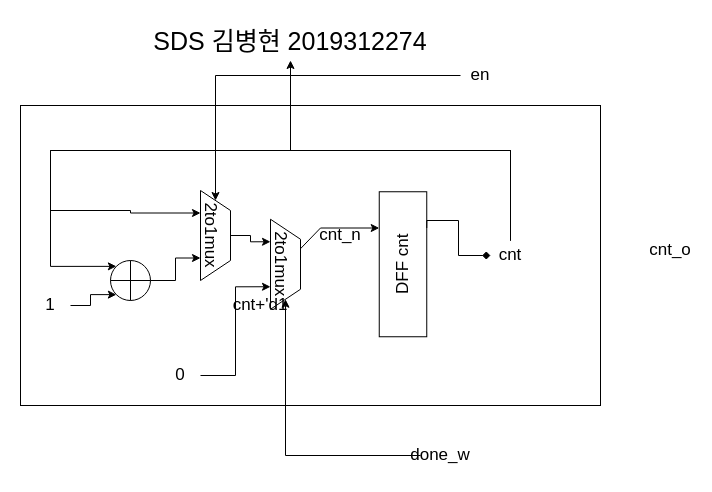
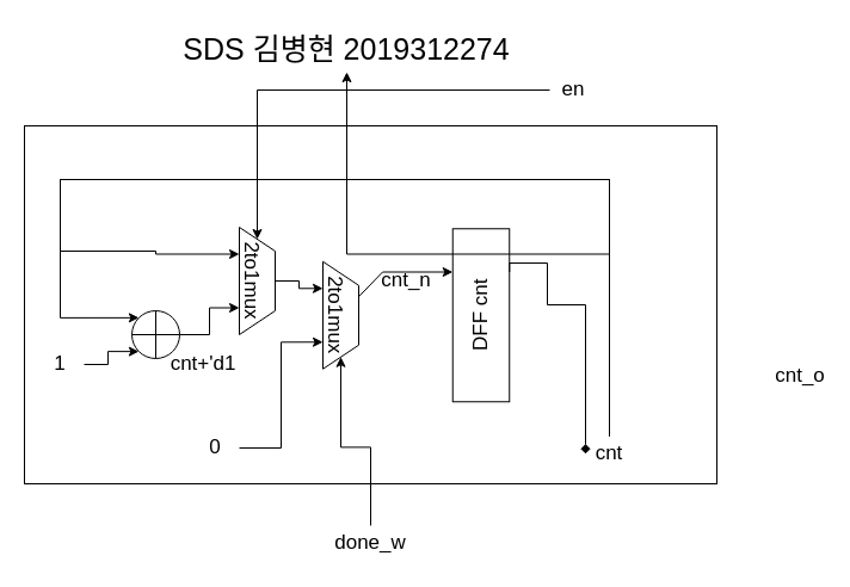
- <mxCell id="15" value="cnt_o" style="rounded=0;whiteSpace=wrap;html=1;fontSize=17;fillColor=none;strokeColor=none;" vertex="1" parent="1"><mxGeometry x="650" y="235" width="40" height="30" as="geometry" /></mxCell>
+ <mxCell id="15" value="cnt_o" style="rounded=0;whiteSpace=wrap;html=1;fontSize=17;fillColor=none;strokeColor=none;" vertex="1" parent="1"><mxGeometry x="650" y="300" width="40" height="30" as="geometry" /></mxCell>
- <mxCell id="14" value="cnt" style="rounded=0;whiteSpace=wrap;html=1;fontSize=17;fillColor=none;strokeColor=none;" vertex="1" parent="1"><mxGeometry x="490" y="240" width="40" height="30" as="geometry" /></mxCell>
+ <mxCell id="14" value="cnt" style="rounded=0;whiteSpace=wrap;html=1;fontSize=17;fillColor=none;strokeColor=none;" vertex="1" parent="1"><mxGeometry x="490" y="365" width="40" height="30" as="geometry" /></mxCell>
- <mxCell id="19" value="cnt+'d1" style="rounded=0;whiteSpace=wrap;html=1;fontSize=17;fillColor=none;strokeColor=none;" vertex="1" parent="1"><mxGeometry x="240" y="290" width="40" height="30" as="geometry" /></mxCell>
+ <mxCell id="19" value="cnt+'d1" style="rounded=0;whiteSpace=wrap;html=1;fontSize=17;fillColor=none;strokeColor=none;" vertex="1" parent="1"><mxGeometry x="150" y="290" width="40" height="30" as="geometry" /></mxCell>
- <mxCell id="23" value="done_w" style="rounded=0;whiteSpace=wrap;html=1;fontSize=17;fillColor=none;strokeColor=none;" vertex="1" parent="1"><mxGeometry x="420" y="440" width="40" height="30" as="geometry" /></mxCell>
+ <mxCell id="23" value="done_w" style="rounded=0;whiteSpace=wrap;html=1;fontSize=17;fillColor=none;strokeColor=none;" vertex="1" parent="1"><mxGeometry x="290" y="440" width="40" height="30" as="geometry" /></mxCell>
